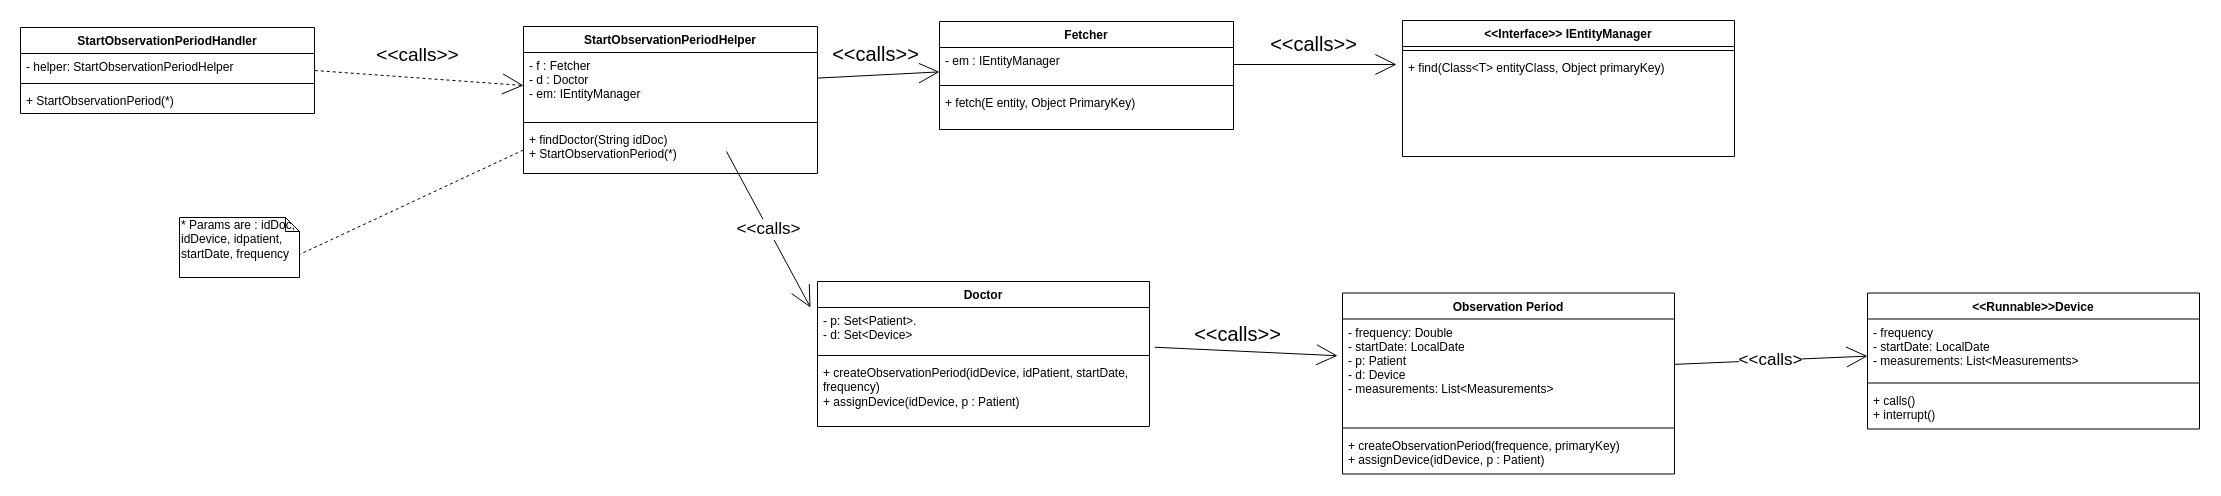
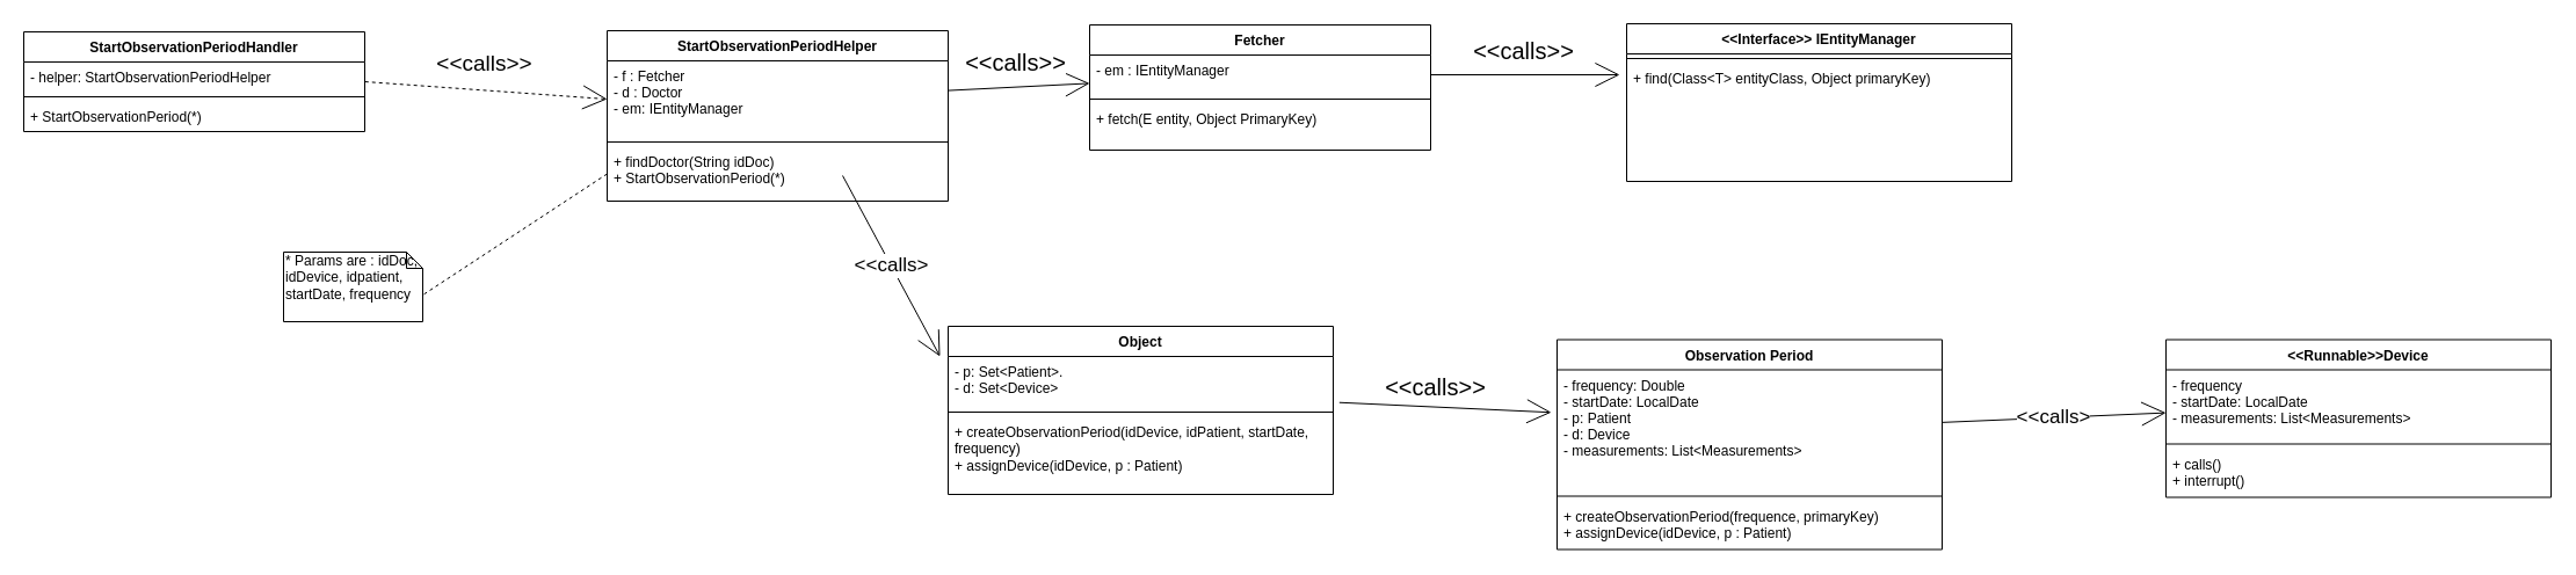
- <mxCell id="6" value="* Params are : idDoc, idDevice, idpatient, startDate, frequency" style="shape=note;whiteSpace=wrap;html=1;size=14;verticalAlign=top;align=left;spacingTop=-6;" parent="1" vertex="1"><mxGeometry x="179" y="217" width="120" height="60" as="geometry" /></mxCell>
+ <mxCell id="6" value="* Params are : idDoc, idDevice, idpatient, startDate, frequency" style="shape=note;whiteSpace=wrap;html=1;size=14;verticalAlign=top;align=left;spacingTop=-6;" parent="1" vertex="1"><mxGeometry x="244" y="217" width="120" height="60" as="geometry" /></mxCell>
- <mxCell id="11" value="Doctor" style="swimlane;fontStyle=1;align=center;verticalAlign=top;childLayout=stackLayout;horizontal=1;startSize=26;horizontalStack=0;resizeParent=1;resizeParentMax=0;resizeLast=0;collapsible=1;marginBottom=0;" parent="1" vertex="1"><mxGeometry x="817" y="281" width="332" height="145" as="geometry" /></mxCell>
+ <mxCell id="11" value="Object" style="swimlane;fontStyle=1;align=center;verticalAlign=top;childLayout=stackLayout;horizontal=1;startSize=26;horizontalStack=0;resizeParent=1;resizeParentMax=0;resizeLast=0;collapsible=1;marginBottom=0;" parent="1" vertex="1"><mxGeometry x="817" y="281" width="332" height="145" as="geometry" /></mxCell>
